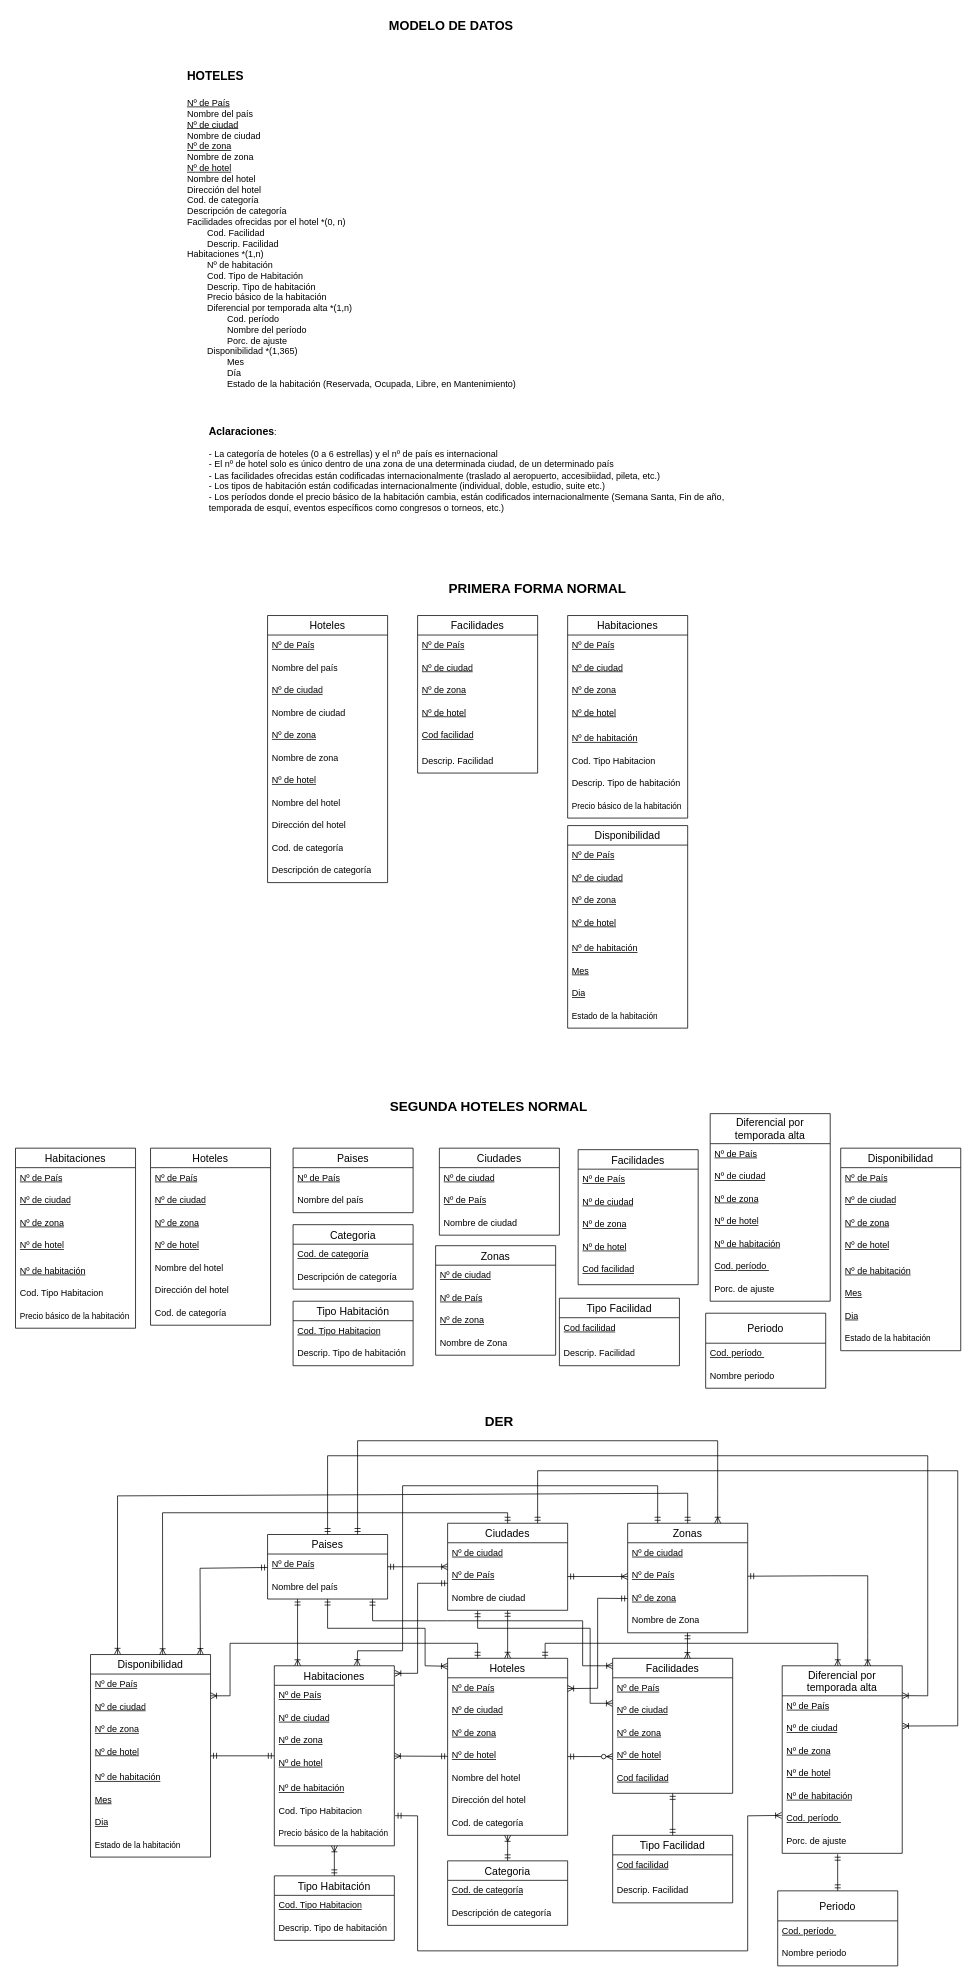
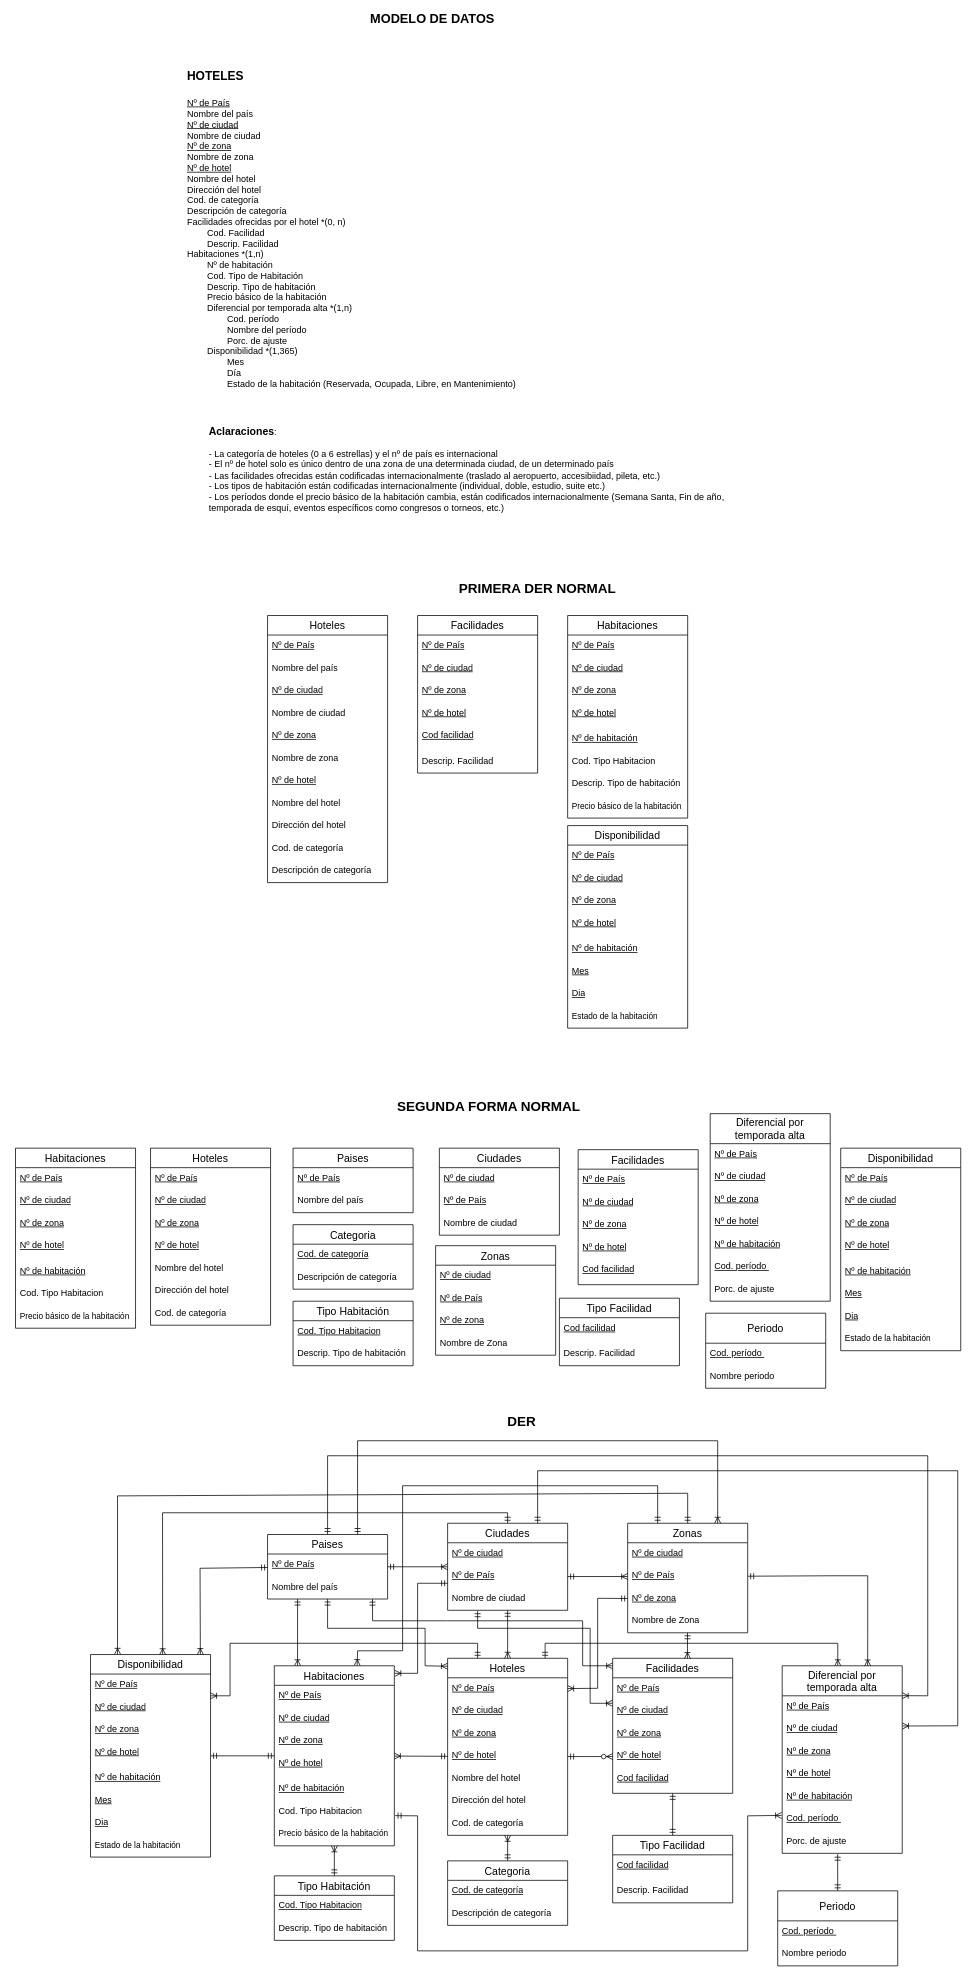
- <mxCell id="3" value="MODELO DE DATOS" style="text;html=1;align=center;verticalAlign=middle;whiteSpace=wrap;rounded=0;fontStyle=1;fontSize=17;" parent="1" vertex="1"><mxGeometry x="516" y="20" width="170" height="30" as="geometry" /></mxCell>
+ <mxCell id="3" value="MODELO DE DATOS" style="text;html=1;align=center;verticalAlign=middle;whiteSpace=wrap;rounded=0;fontStyle=1;fontSize=17;" parent="1" vertex="1"><mxGeometry x="491" y="10" width="170" height="30" as="geometry" /></mxCell>
- <mxCell id="5" value="&lt;b&gt;&lt;font style=&quot;font-size: 18px;&quot;&gt;PRIMERA FORMA NORMAL&lt;/font&gt;&lt;/b&gt;" style="text;html=1;align=center;verticalAlign=middle;whiteSpace=wrap;rounded=0;" parent="1" vertex="1"><mxGeometry x="576" y="770" width="280" height="30" as="geometry" /></mxCell>
+ <mxCell id="5" value="&lt;b&gt;&lt;font style=&quot;font-size: 18px;&quot;&gt;PRIMERA DER NORMAL&lt;/font&gt;&lt;/b&gt;" style="text;html=1;align=center;verticalAlign=middle;whiteSpace=wrap;rounded=0;" parent="1" vertex="1"><mxGeometry x="576" y="770" width="280" height="30" as="geometry" /></mxCell>
- <mxCell id="51" value="&lt;b&gt;&lt;font style=&quot;font-size: 18px;&quot;&gt;SEGUNDA HOTELES NORMAL&lt;/font&gt;&lt;/b&gt;" style="text;html=1;align=center;verticalAlign=middle;whiteSpace=wrap;rounded=0;" parent="1" vertex="1"><mxGeometry x="511" y="1460" width="280" height="30" as="geometry" /></mxCell>
+ <mxCell id="51" value="&lt;b&gt;&lt;font style=&quot;font-size: 18px;&quot;&gt;SEGUNDA FORMA NORMAL&lt;/font&gt;&lt;/b&gt;" style="text;html=1;align=center;verticalAlign=middle;whiteSpace=wrap;rounded=0;" parent="1" vertex="1"><mxGeometry x="511" y="1460" width="280" height="30" as="geometry" /></mxCell>
- <mxCell id="104" value="&lt;span style=&quot;font-size: 18px;&quot;&gt;&lt;b&gt;DER&lt;/b&gt;&lt;/span&gt;" style="text;html=1;align=center;verticalAlign=middle;whiteSpace=wrap;rounded=0;" parent="1" vertex="1"><mxGeometry x="525" y="1880" width="280" height="30" as="geometry" /></mxCell>
+ <mxCell id="104" value="&lt;span style=&quot;font-size: 18px;&quot;&gt;&lt;b&gt;DER&lt;/b&gt;&lt;/span&gt;" style="text;html=1;align=center;verticalAlign=middle;whiteSpace=wrap;rounded=0;" parent="1" vertex="1"><mxGeometry x="555" y="1880" width="280" height="30" as="geometry" /></mxCell>
